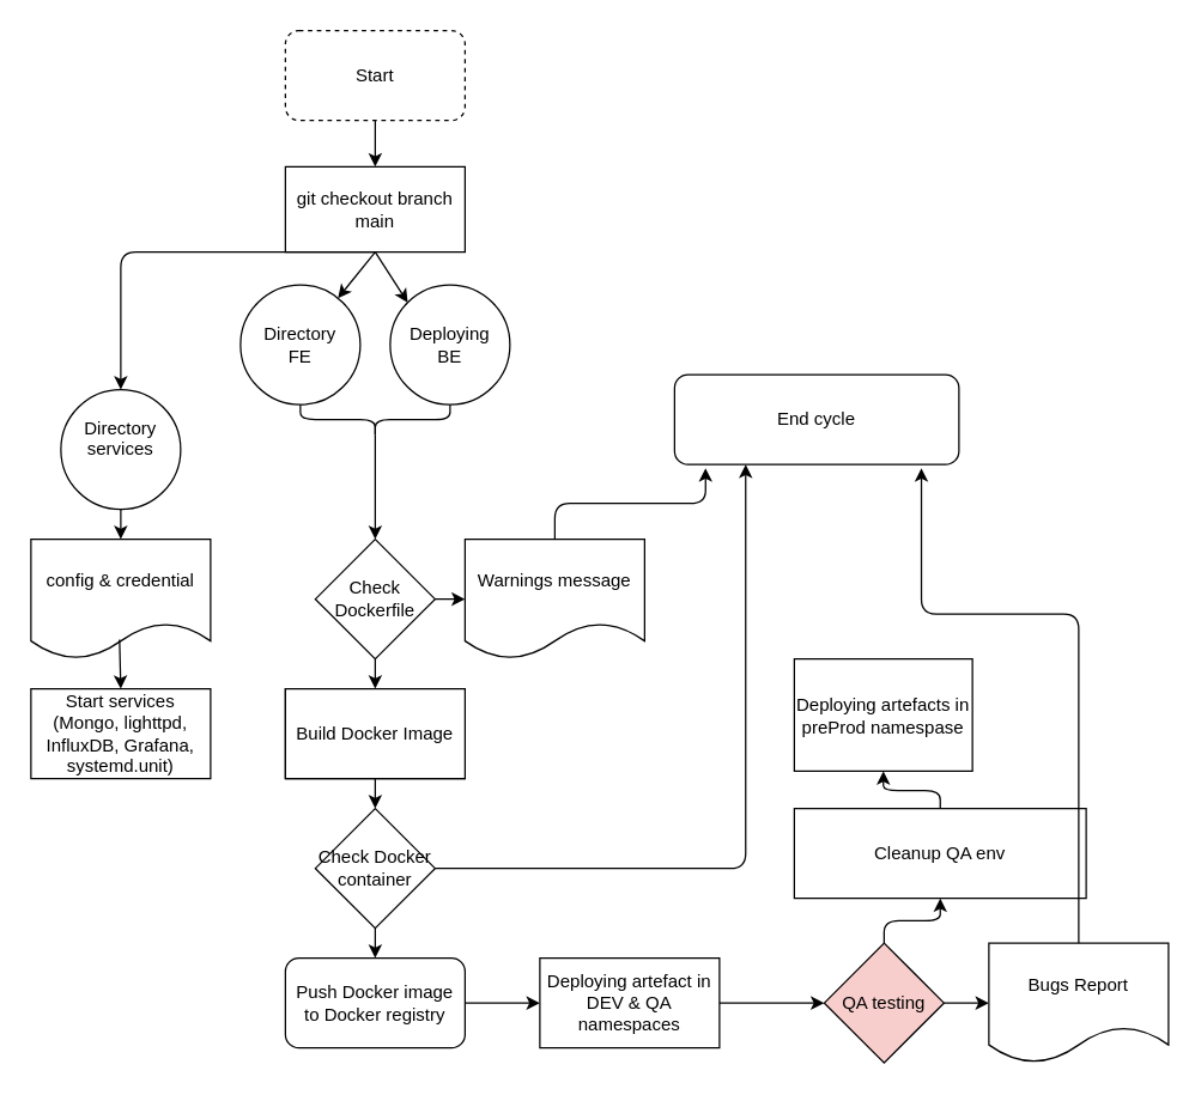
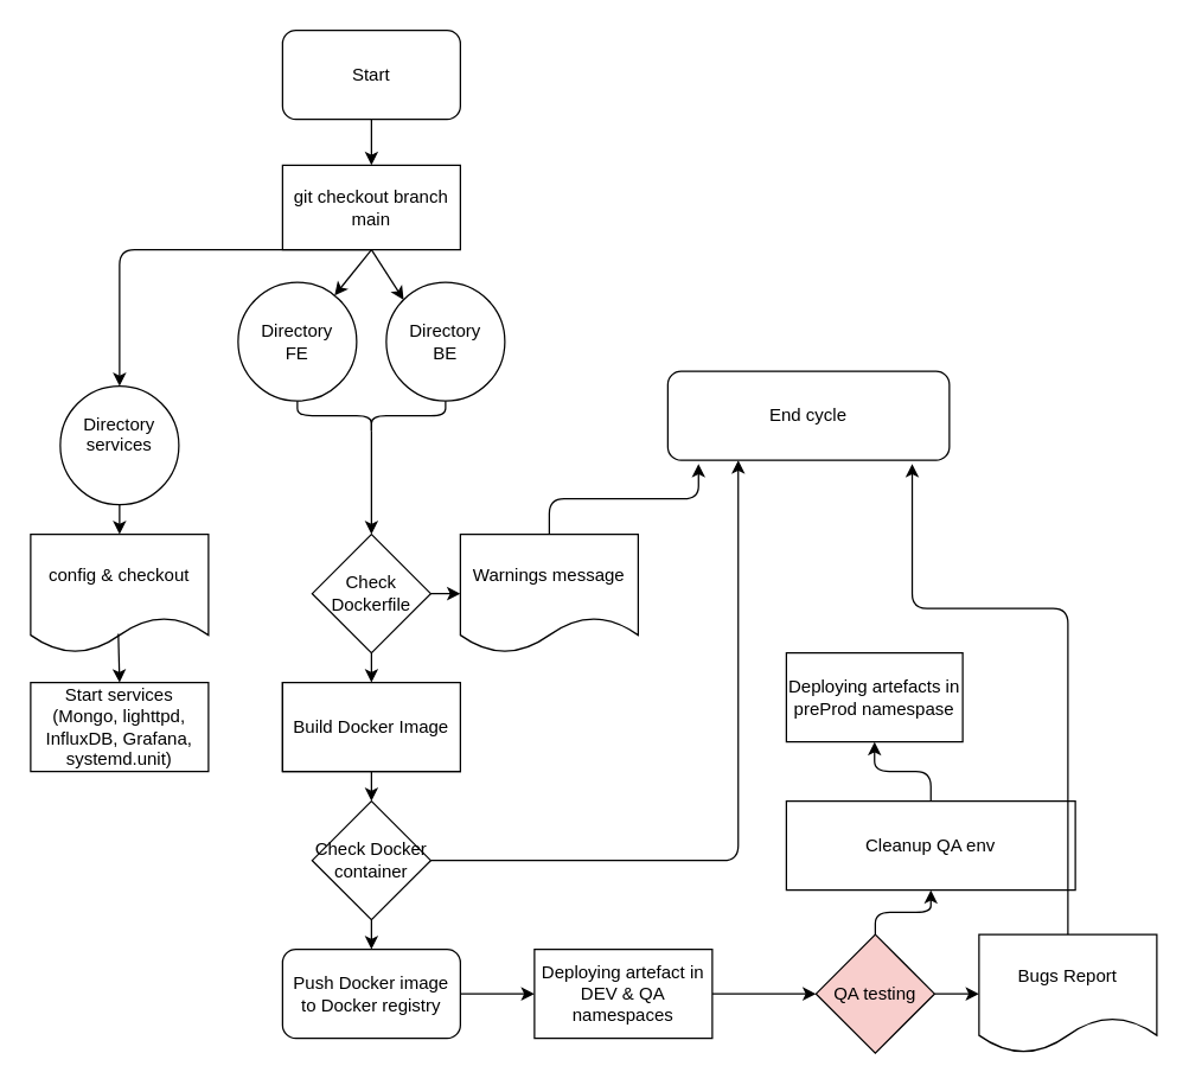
- <mxCell id="2" value="Start" style="rounded=1;whiteSpace=wrap;html=1;dashed=1;" vertex="1" parent="1"><mxGeometry x="190" y="20" width="120" height="60" as="geometry" /></mxCell>
+ <mxCell id="2" value="Start" style="rounded=1;whiteSpace=wrap;html=1;" vertex="1" parent="1"><mxGeometry x="190" y="20" width="120" height="60" as="geometry" /></mxCell>
- <mxCell id="20" value="Deploying &lt;br&gt;BE" style="ellipse;whiteSpace=wrap;html=1;aspect=fixed;" vertex="1" parent="1"><mxGeometry x="260" y="190" width="80" height="80" as="geometry" /></mxCell>
+ <mxCell id="20" value="Directory &lt;br&gt;BE" style="ellipse;whiteSpace=wrap;html=1;aspect=fixed;" vertex="1" parent="1"><mxGeometry x="260" y="190" width="80" height="80" as="geometry" /></mxCell>
- <mxCell id="23" value="config &amp;amp; credential" style="shape=document;whiteSpace=wrap;html=1;boundedLbl=1;" vertex="1" parent="1"><mxGeometry x="20" y="360" width="120" height="80" as="geometry" /></mxCell>
+ <mxCell id="23" value="config &amp;amp; checkout" style="shape=document;whiteSpace=wrap;html=1;boundedLbl=1;" vertex="1" parent="1"><mxGeometry x="20" y="360" width="120" height="80" as="geometry" /></mxCell>
- <mxCell id="17" value="Deploying artefacts in preProd namespase" style="rounded=0;whiteSpace=wrap;html=1;" vertex="1" parent="1"><mxGeometry x="530" y="440" width="119" height="75" as="geometry" /></mxCell>
+ <mxCell id="17" value="Deploying artefacts in preProd namespase" style="rounded=0;whiteSpace=wrap;html=1;" vertex="1" parent="1"><mxGeometry x="530" y="440" width="119" height="60" as="geometry" /></mxCell>
